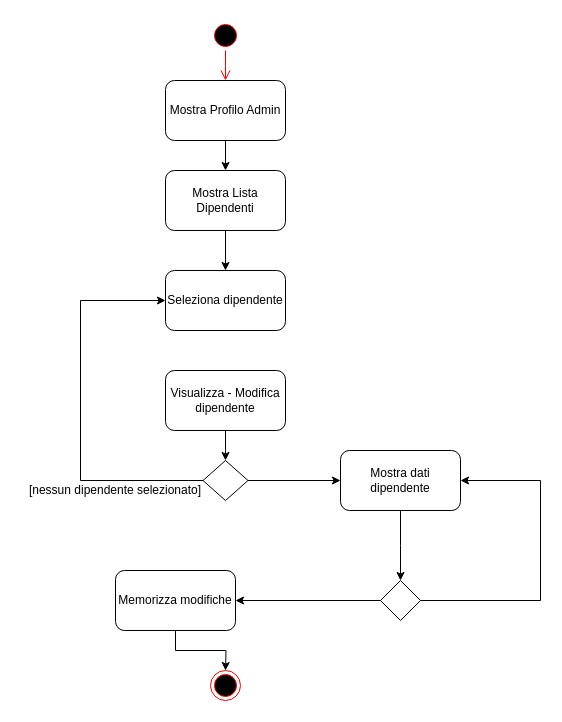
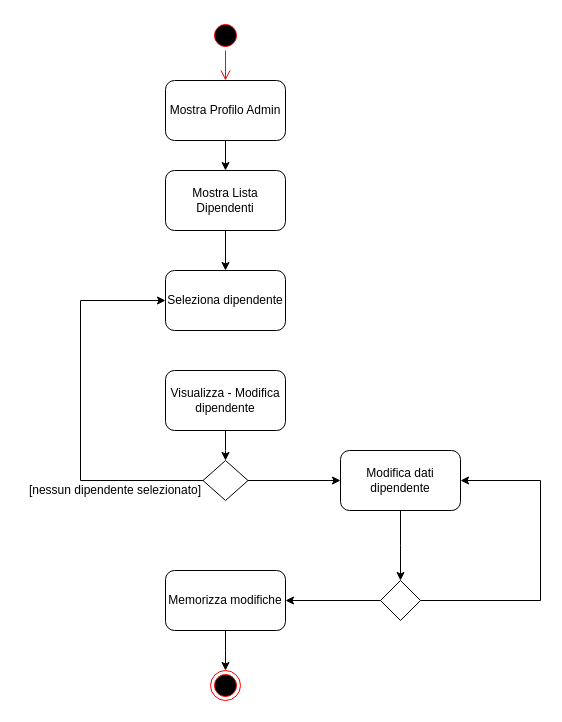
- <mxCell id="16" value="Mostra dati dipendente" style="rounded=1;whiteSpace=wrap;html=1;" vertex="1" parent="1"><mxGeometry x="340" y="450" width="120" height="60" as="geometry" /></mxCell>
+ <mxCell id="16" value="Modifica dati dipendente" style="rounded=1;whiteSpace=wrap;html=1;" vertex="1" parent="1"><mxGeometry x="340" y="450" width="120" height="60" as="geometry" /></mxCell>
- <mxCell id="21" value="Memorizza modifiche" style="rounded=1;whiteSpace=wrap;html=1;" vertex="1" parent="1"><mxGeometry x="115" y="570" width="120" height="60" as="geometry" /></mxCell>
+ <mxCell id="21" value="Memorizza modifiche" style="rounded=1;whiteSpace=wrap;html=1;" vertex="1" parent="1"><mxGeometry x="165" y="570" width="120" height="60" as="geometry" /></mxCell>
